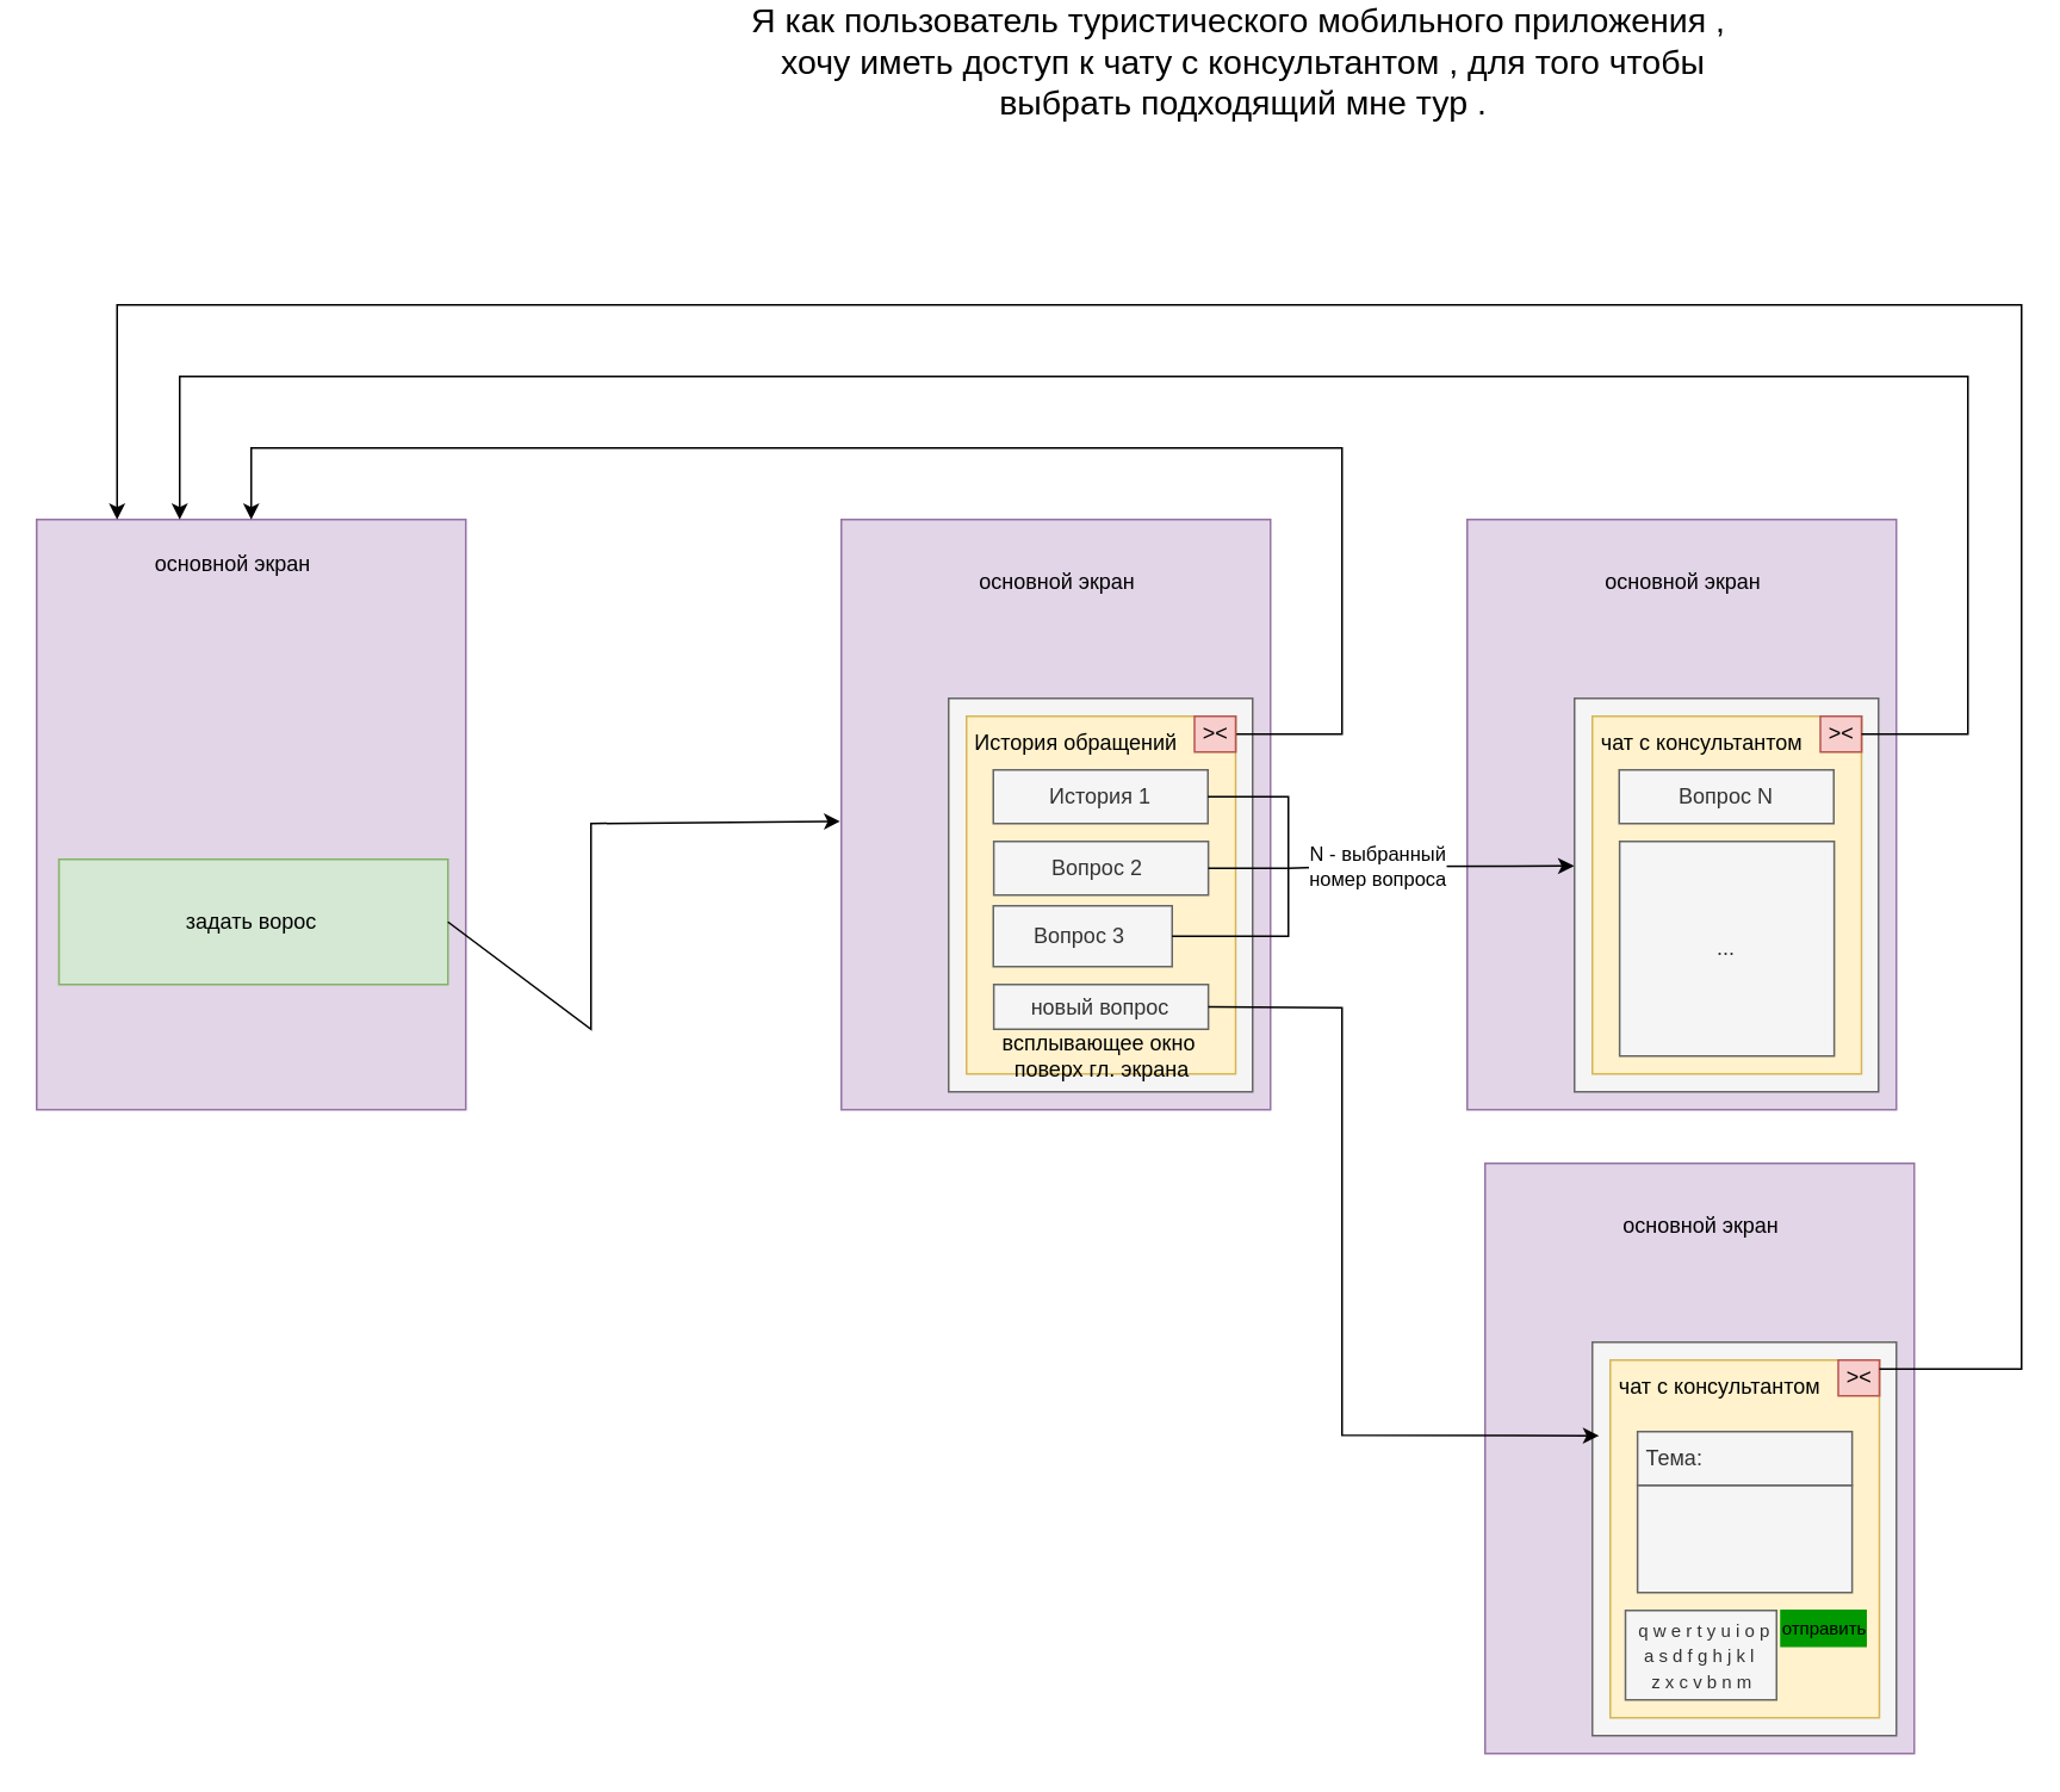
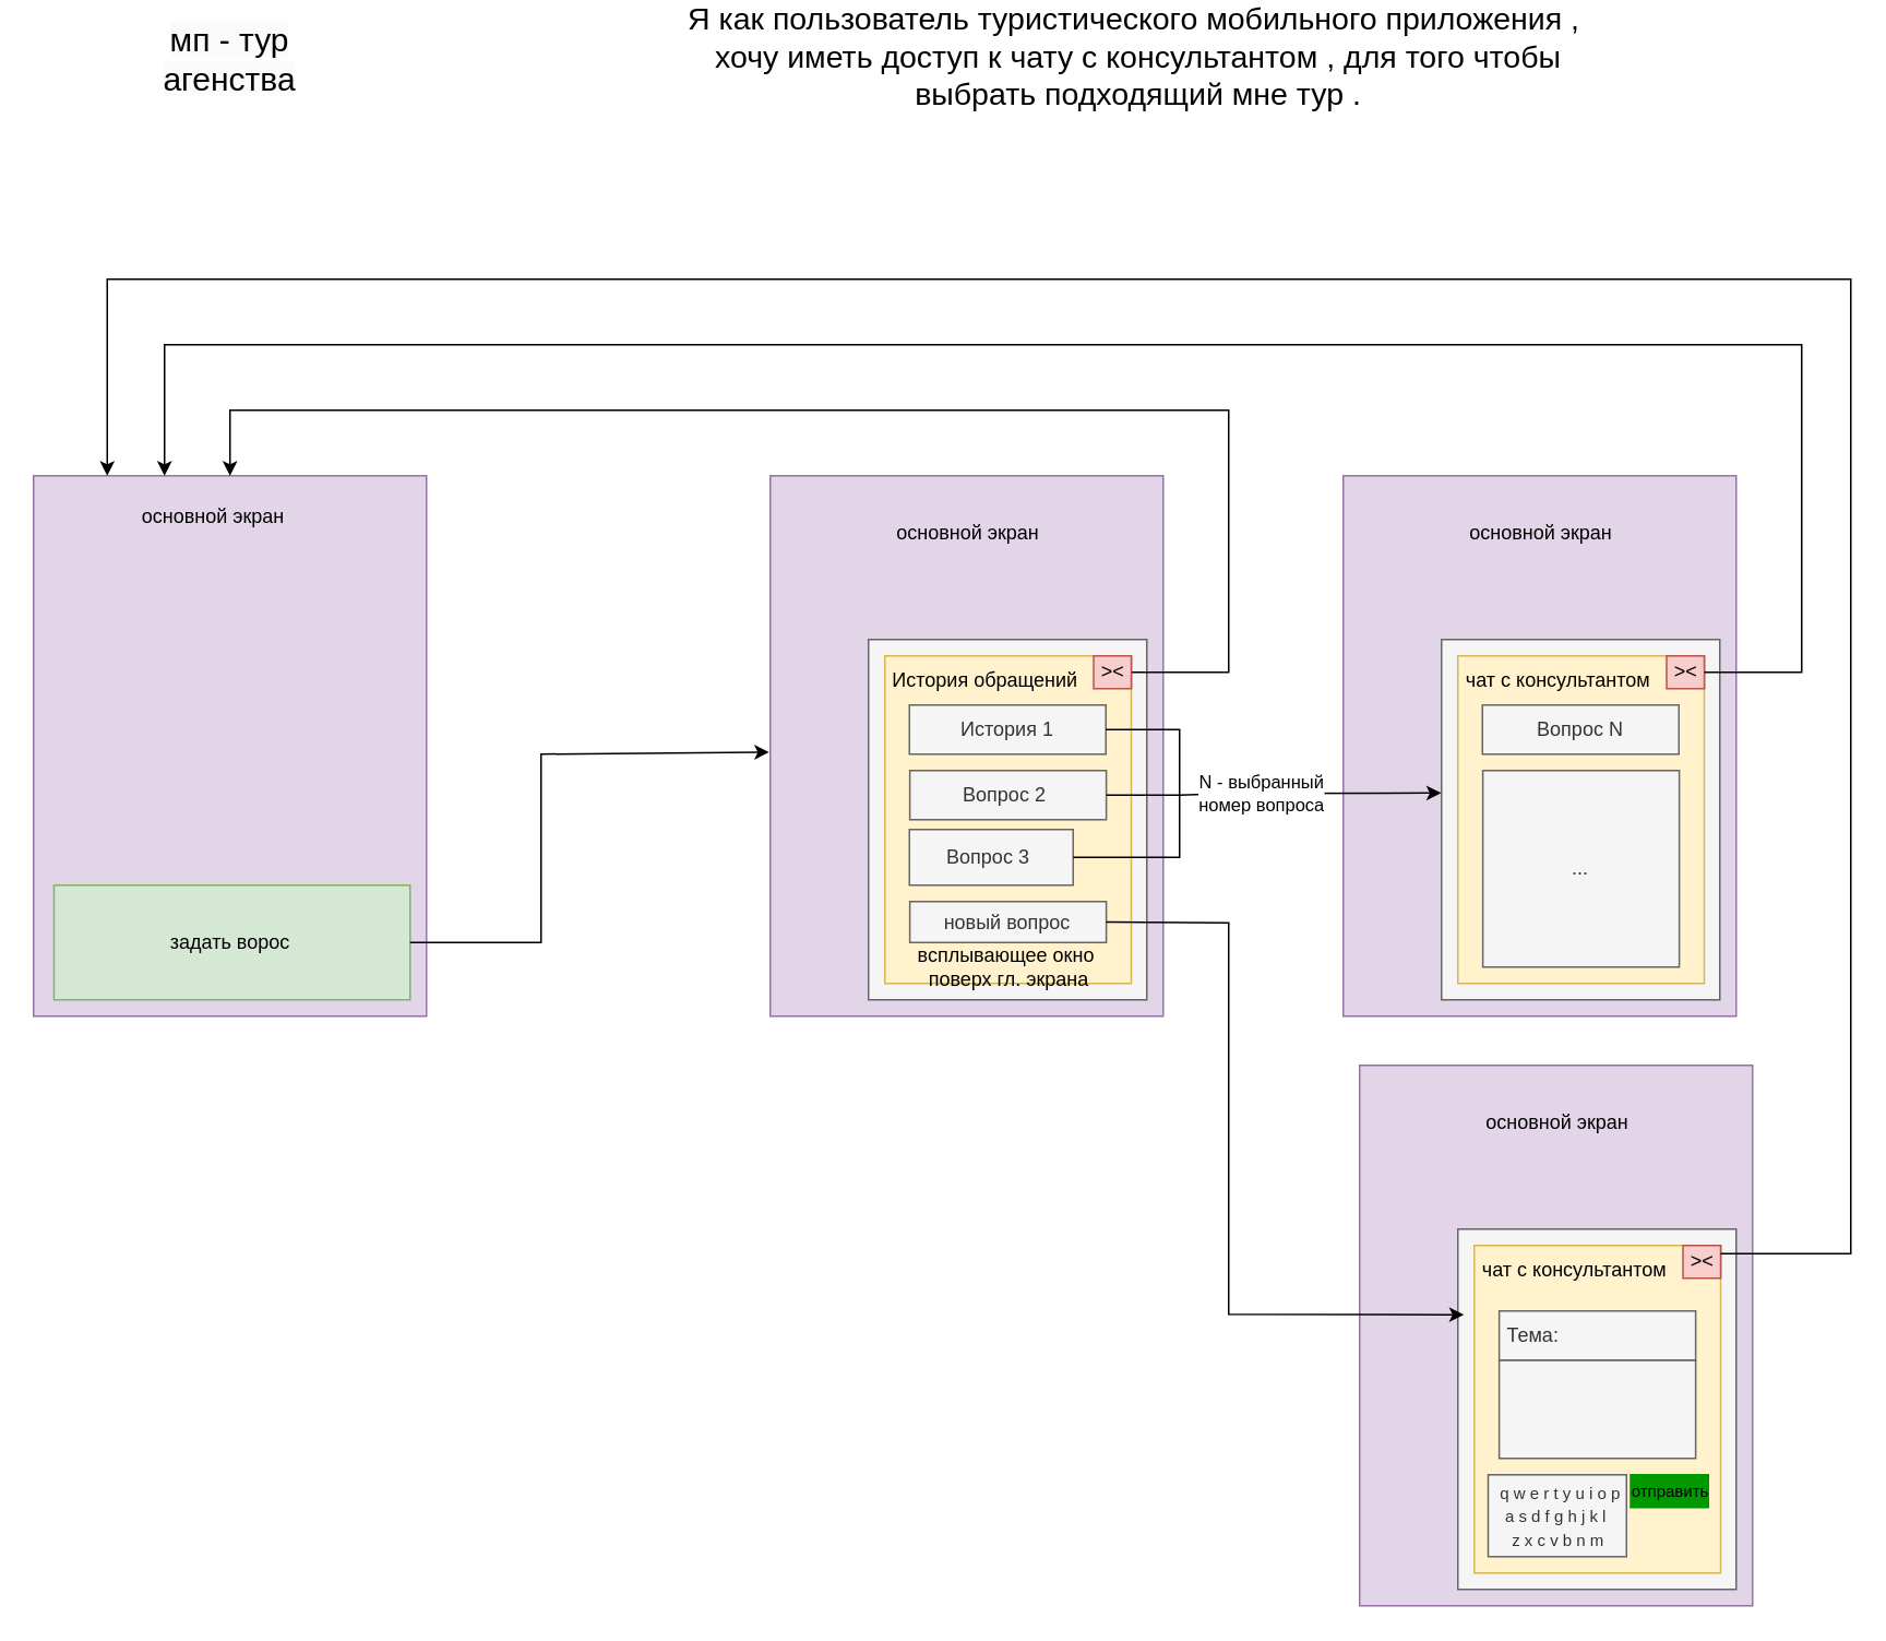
+ <mxCell id="4" value="&lt;span style=&quot;color: rgb(0, 0, 0); font-family: Helvetica; font-size: 20px; font-style: normal; font-variant-ligatures: normal; font-variant-caps: normal; font-weight: 400; letter-spacing: normal; orphans: 2; text-align: center; text-indent: 0px; text-transform: none; widows: 2; word-spacing: 0px; -webkit-text-stroke-width: 0px; white-space: normal; background-color: rgb(251, 251, 251); text-decoration-thickness: initial; text-decoration-style: initial; text-decoration-color: initial; float: none; display: inline !important;&quot;&gt;мп - тур агенства&lt;/span&gt;" style="text;html=1;align=center;verticalAlign=middle;whiteSpace=wrap;rounded=0;fontSize=20;" parent="1" vertex="1"><mxGeometry x="110" y="20" width="60" height="30" as="geometry" /></mxCell>
- <mxCell id="6" value="задать ворос&amp;nbsp;" style="rounded=0;whiteSpace=wrap;html=1;fillColor=#d5e8d4;strokeColor=#82b366;" parent="1" vertex="1"><mxGeometry x="32.5" y="480" width="217.5" height="70" as="geometry" /></mxCell>
+ <mxCell id="6" value="задать ворос&amp;nbsp;" style="rounded=0;whiteSpace=wrap;html=1;fillColor=#d5e8d4;strokeColor=#82b366;" parent="1" vertex="1"><mxGeometry x="32.5" y="540" width="217.5" height="70" as="geometry" /></mxCell>
